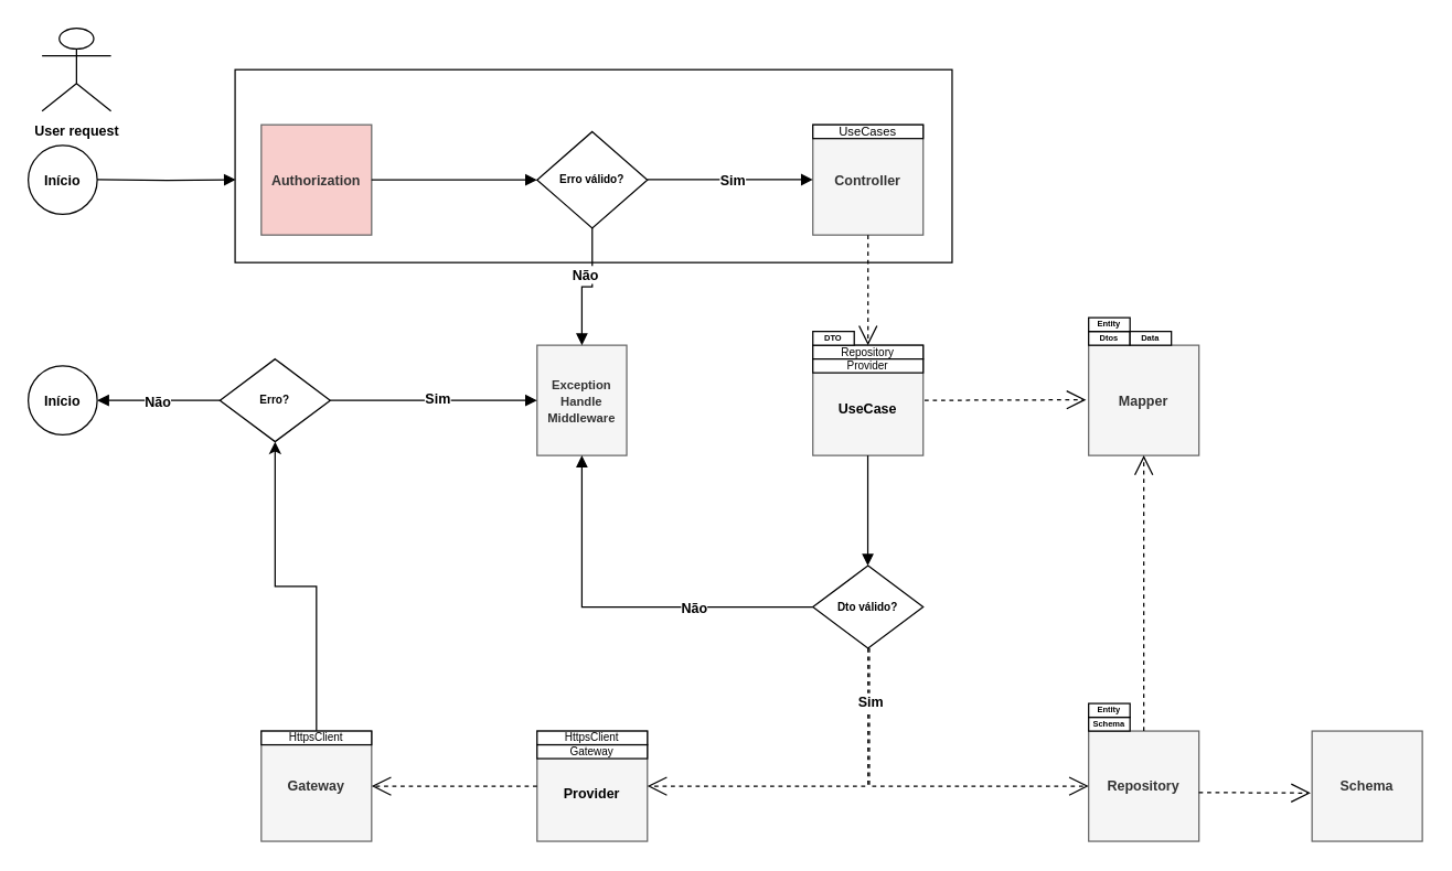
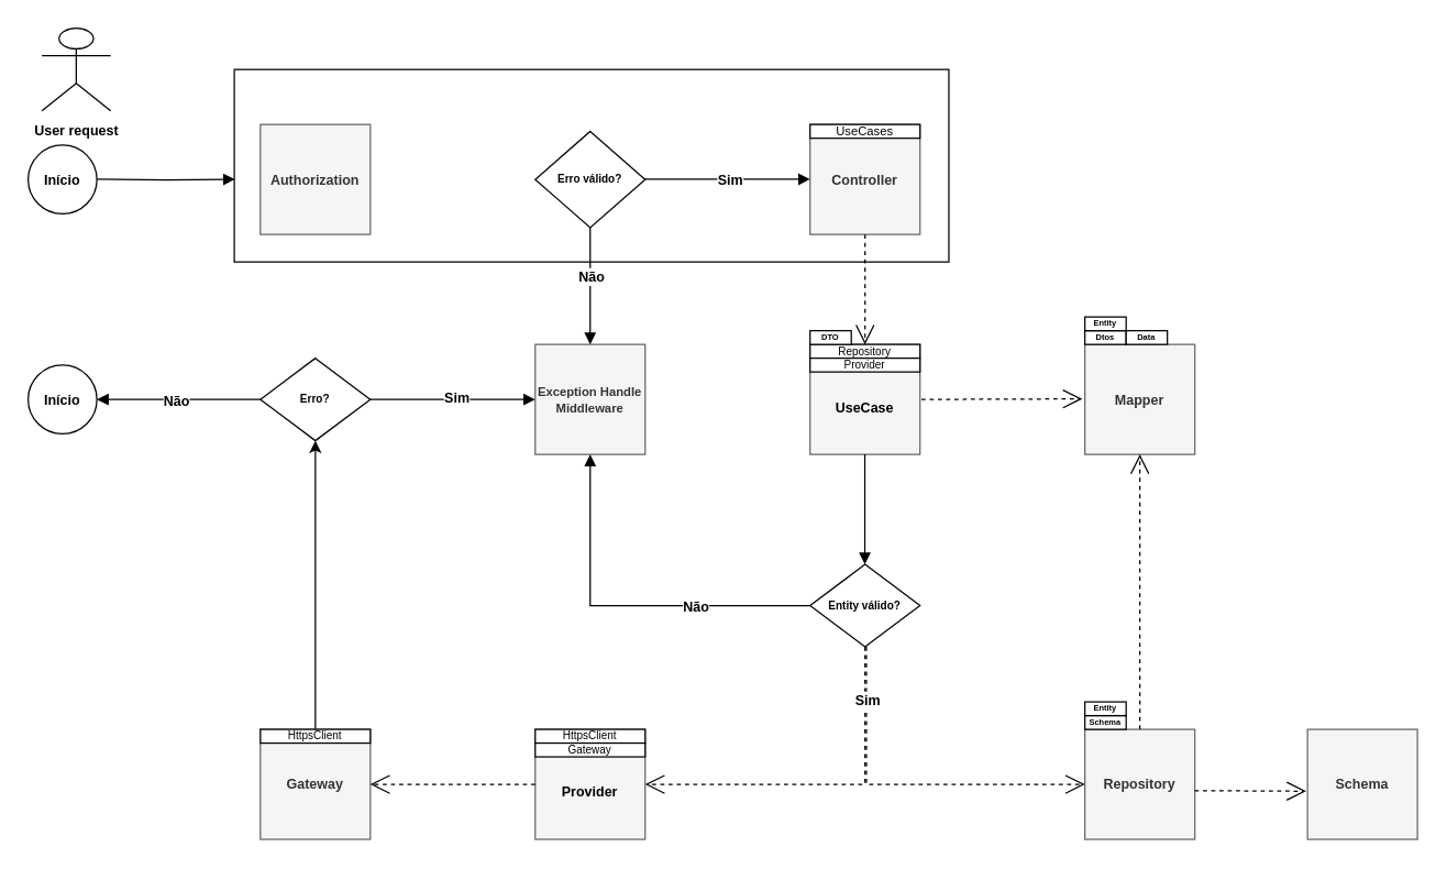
- <mxCell id="3" value="Authorization" style="whiteSpace=wrap;html=1;aspect=fixed;fillColor=#f8cecc;fontColor=#333333;strokeColor=#666666;fontSize=10;fontStyle=1;" parent="1" vertex="1"><mxGeometry x="189" y="90" width="80" height="80" as="geometry" /></mxCell>
+ <mxCell id="3" value="Authorization" style="whiteSpace=wrap;html=1;aspect=fixed;fillColor=#f5f5f5;fontColor=#333333;strokeColor=#666666;fontSize=10;fontStyle=1" parent="1" vertex="1"><mxGeometry x="189" y="90" width="80" height="80" as="geometry" /></mxCell>
- <mxCell id="35" value="" style="endArrow=block;endFill=1;html=1;edgeStyle=orthogonalEdgeStyle;align=left;verticalAlign=top;rounded=0;entryX=0;entryY=0.5;entryDx=0;entryDy=0;exitX=1;exitY=0.5;exitDx=0;exitDy=0;" parent="1" source="3" target="5" edge="1"><mxGeometry x="-1" relative="1" as="geometry"><mxPoint x="178.5" y="219.86" as="sourcePoint" /><mxPoint x="279.5" y="220" as="targetPoint" /></mxGeometry></mxCell>
- <mxCell id="30" value="&lt;b&gt;Erro?&lt;/b&gt;" style="rhombus;whiteSpace=wrap;html=1;fontSize=8;" parent="1" vertex="1"><mxGeometry x="159" y="260" width="80" height="60" as="geometry" /></mxCell>
+ <mxCell id="30" value="&lt;b&gt;Erro?&lt;/b&gt;" style="rhombus;whiteSpace=wrap;html=1;fontSize=8;" parent="1" vertex="1"><mxGeometry x="189" y="260" width="80" height="60" as="geometry" /></mxCell>
- <mxCell id="7" value="&lt;font style=&quot;font-size: 9px;&quot;&gt;Exception Handle Middleware&lt;/font&gt;" style="whiteSpace=wrap;html=1;aspect=fixed;fillColor=#f5f5f5;fontColor=#333333;strokeColor=#666666;fontSize=10;fontStyle=1" parent="1" vertex="1"><mxGeometry x="389" y="250" width="65" height="80" as="geometry" /></mxCell>
+ <mxCell id="7" value="&lt;font style=&quot;font-size: 9px;&quot;&gt;Exception Handle Middleware&lt;/font&gt;" style="whiteSpace=wrap;html=1;aspect=fixed;fillColor=#f5f5f5;fontColor=#333333;strokeColor=#666666;fontSize=10;fontStyle=1" parent="1" vertex="1"><mxGeometry x="389" y="250" width="80" height="80" as="geometry" /></mxCell>
- <mxCell id="20" value="&lt;b&gt;Dto válido?&lt;/b&gt;" style="rhombus;whiteSpace=wrap;html=1;fontSize=8;" parent="1" vertex="1"><mxGeometry x="589" y="410" width="80" height="60" as="geometry" /></mxCell>
+ <mxCell id="20" value="&lt;b&gt;Entity válido?&lt;/b&gt;" style="rhombus;whiteSpace=wrap;html=1;fontSize=8;" parent="1" vertex="1"><mxGeometry x="589" y="410" width="80" height="60" as="geometry" /></mxCell>
